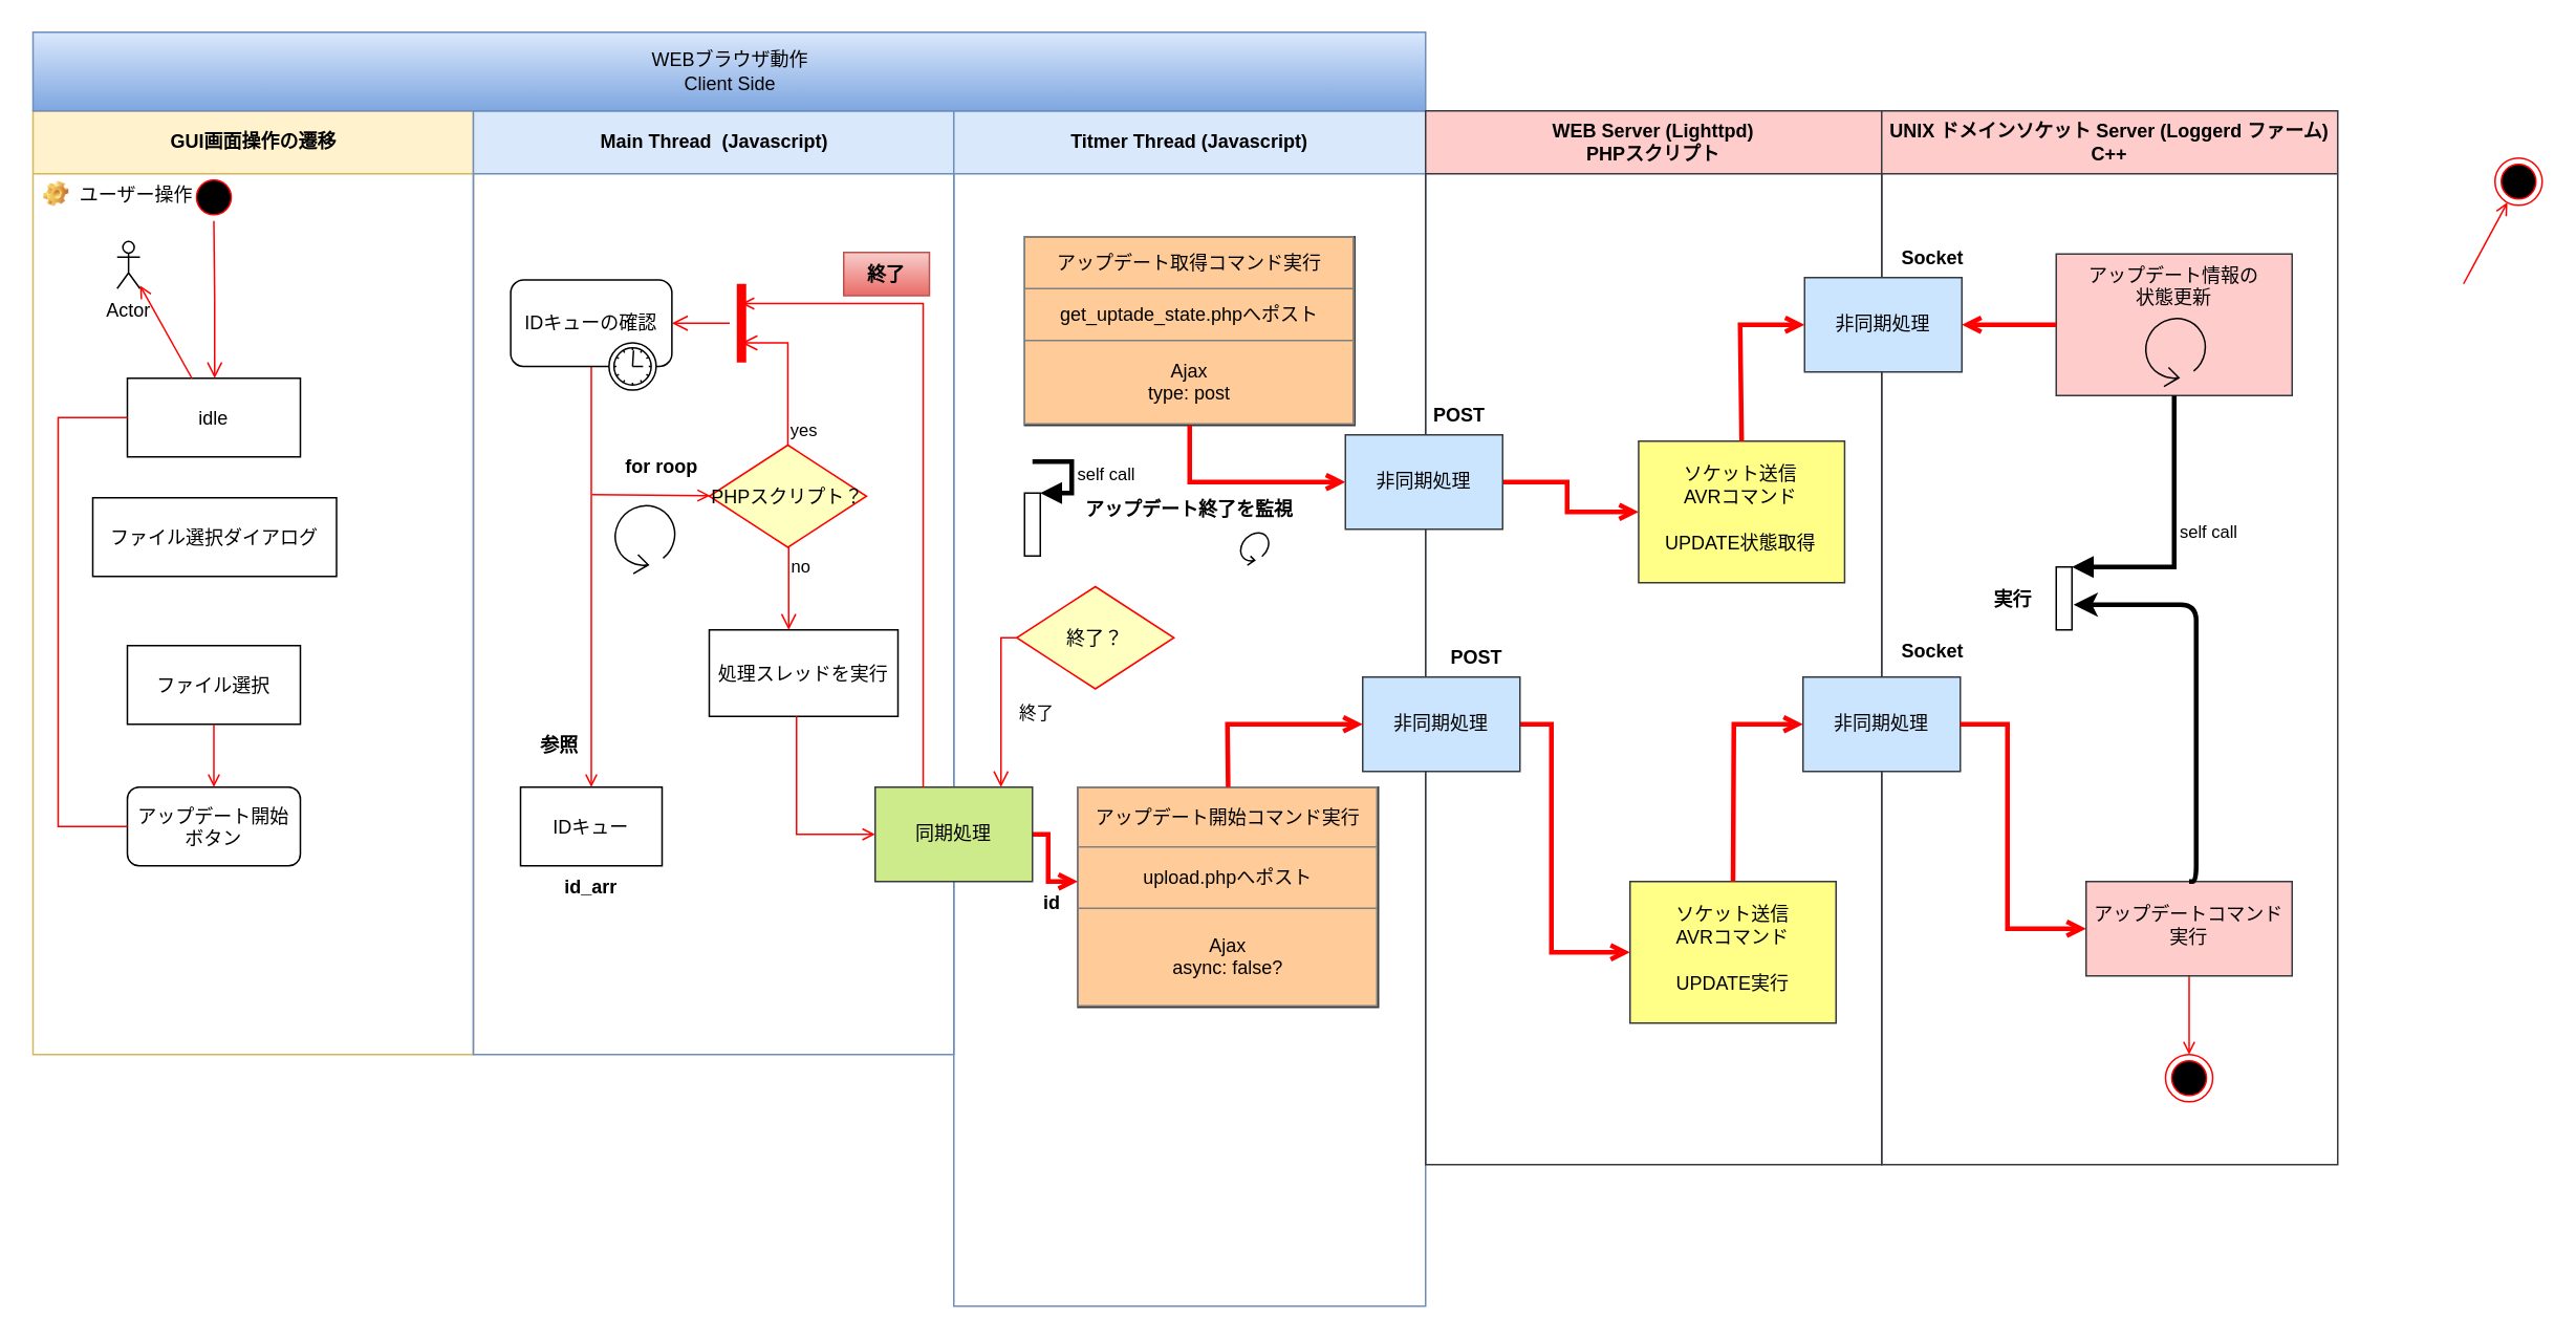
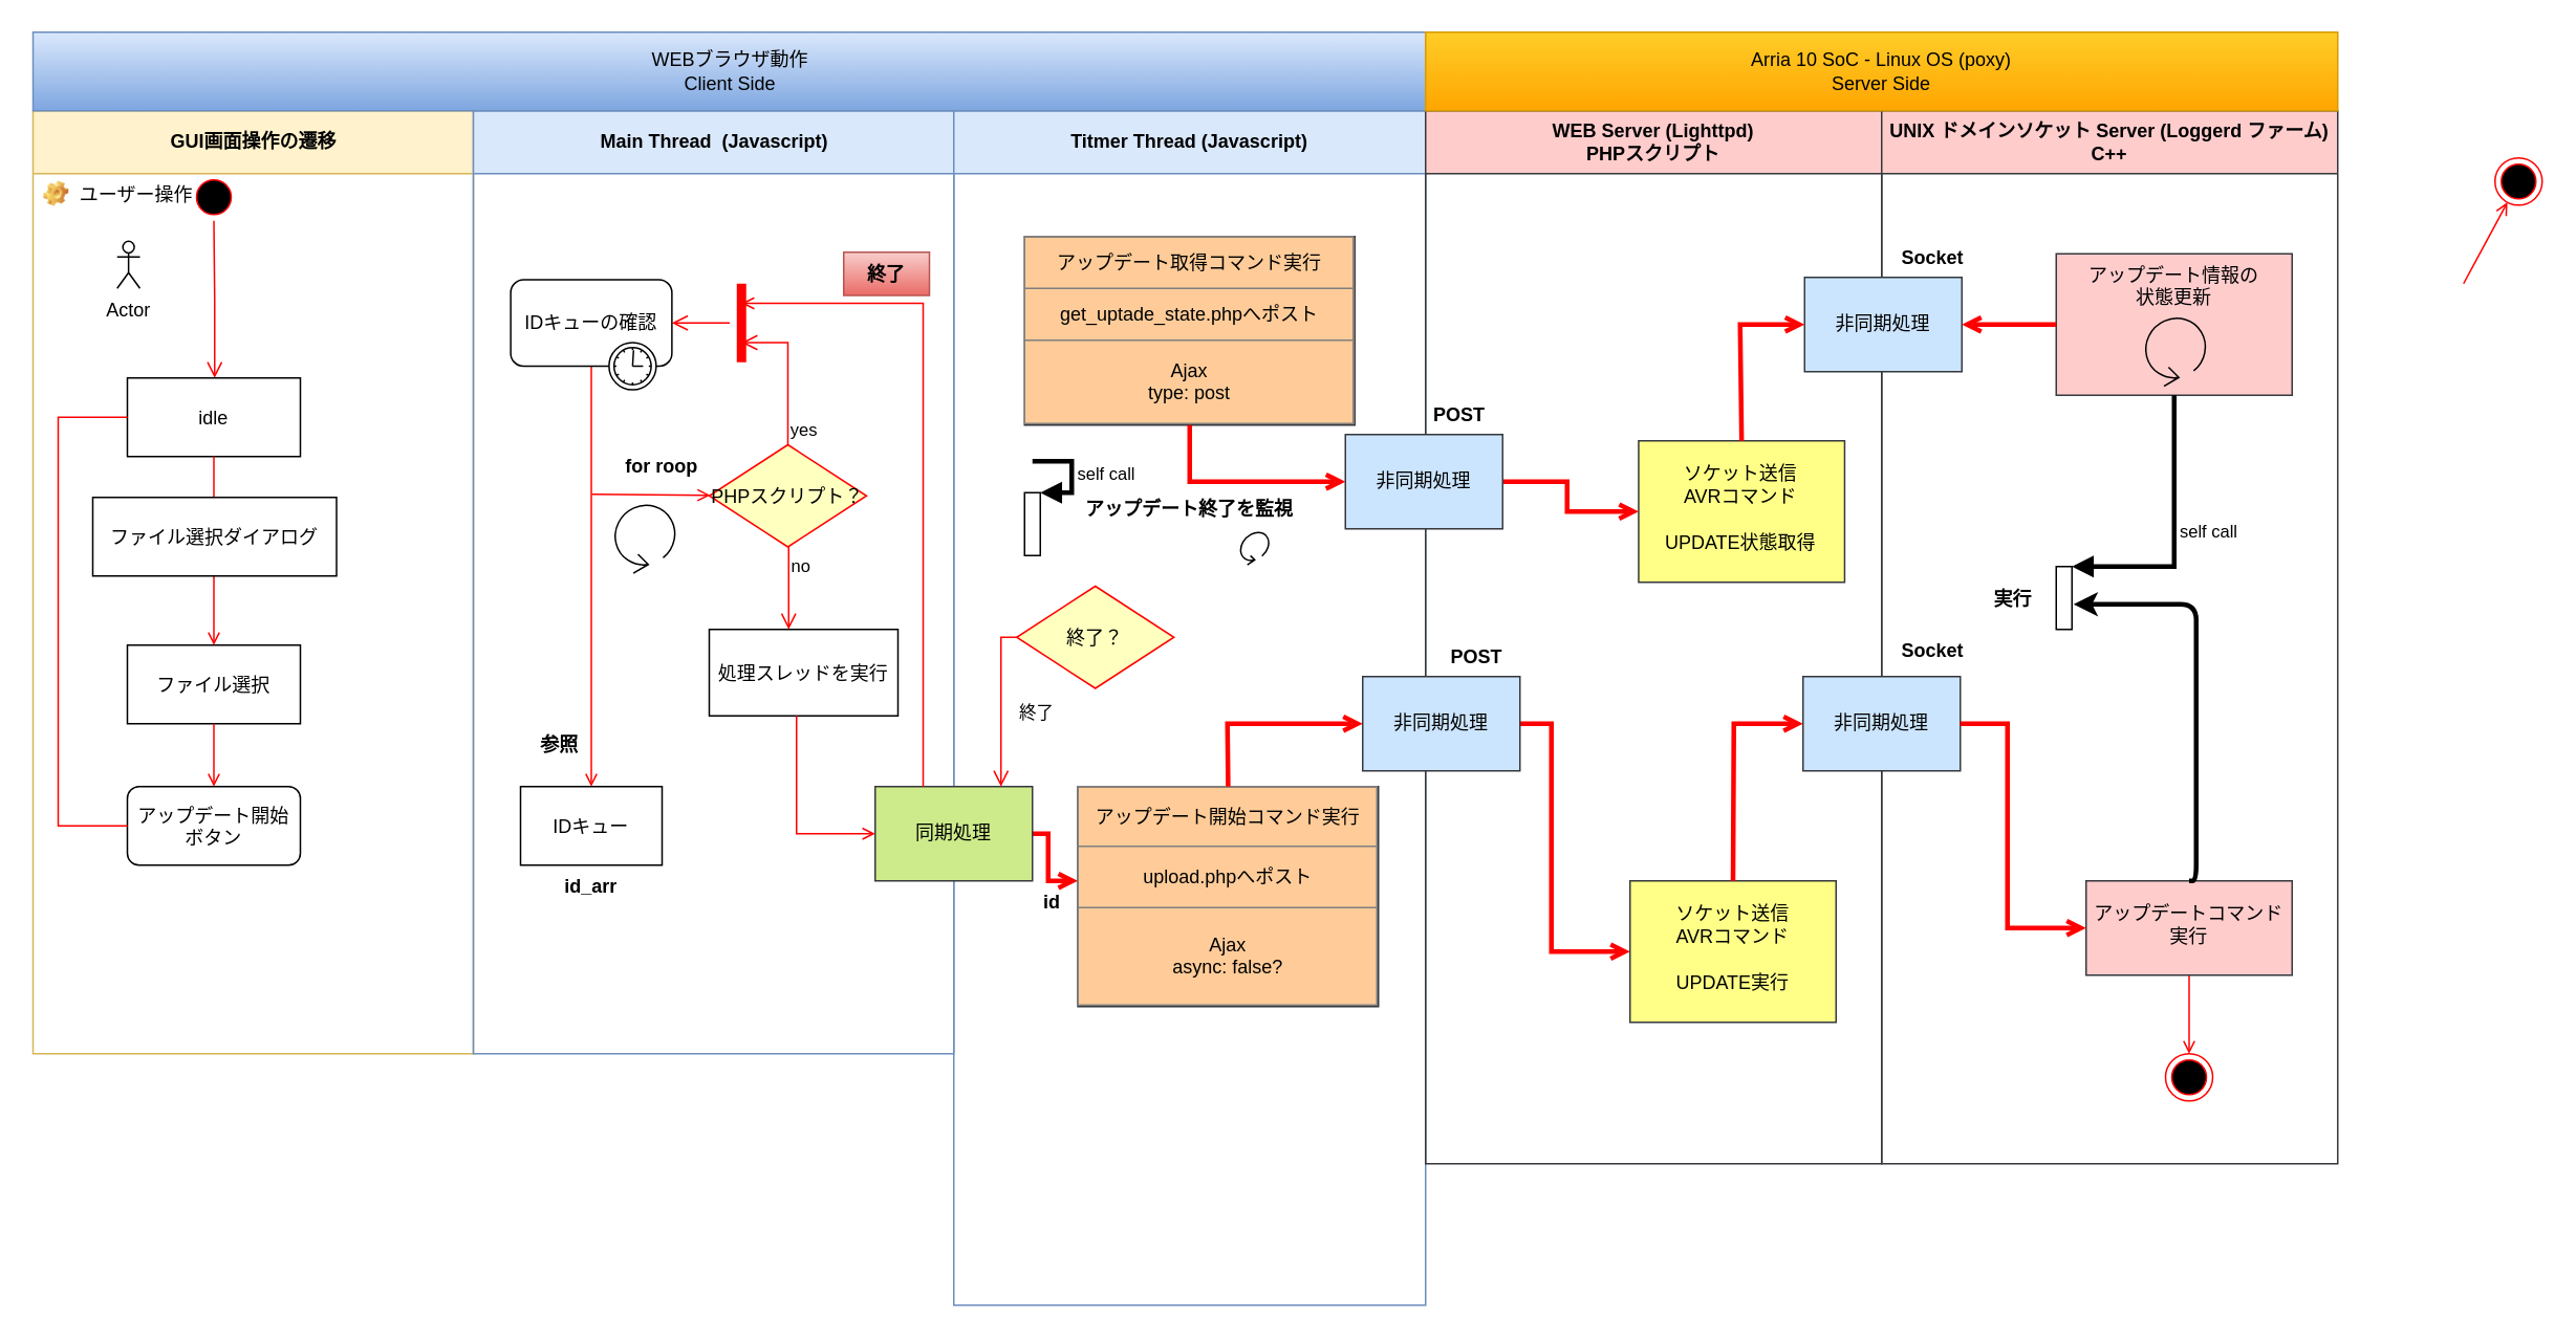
+ <mxCell id="73" value="Arria 10 SoC - Linux OS (poxy)&lt;br&gt;Server Side" style="rounded=0;whiteSpace=wrap;html=1;fillColor=#ffcd28;strokeColor=#d79b00;gradientColor=#ffa500;" vertex="1" parent="1"><mxGeometry x="906" y="20" width="580" height="50" as="geometry" /></mxCell>
- <mxCell id="7" value="" style="endArrow=open;strokeColor=#FF0000;endFill=1;rounded=0;" parent="2" source="5" target="11" edge="1"><mxGeometry relative="1" as="geometry" /></mxCell>
+ <mxCell id="7" value="" style="endArrow=open;strokeColor=#FF0000;endFill=1;rounded=0" parent="2" source="5" target="6" edge="1"><mxGeometry relative="1" as="geometry" /></mxCell>
